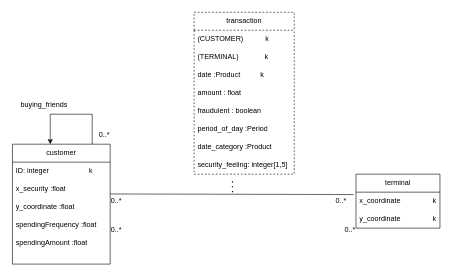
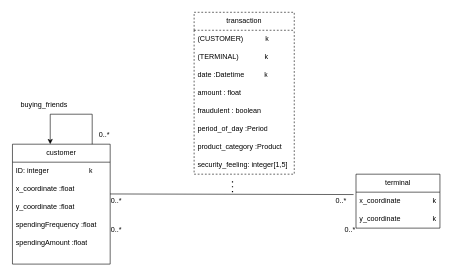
- <mxCell id="19" value="date :Product &amp;nbsp; &amp;nbsp; &amp;nbsp; &amp;nbsp; &amp;nbsp;k" style="text;strokeColor=none;fillColor=none;align=left;verticalAlign=middle;spacingLeft=4;spacingRight=4;overflow=hidden;points=[[0,0.5],[1,0.5]];portConstraint=eastwest;rotatable=0;whiteSpace=wrap;html=1;" vertex="1" parent="16"><mxGeometry y="90" width="167" height="30" as="geometry" /></mxCell>
+ <mxCell id="19" value="date :Datetime &amp;nbsp; &amp;nbsp; &amp;nbsp; &amp;nbsp; &amp;nbsp;k" style="text;strokeColor=none;fillColor=none;align=left;verticalAlign=middle;spacingLeft=4;spacingRight=4;overflow=hidden;points=[[0,0.5],[1,0.5]];portConstraint=eastwest;rotatable=0;whiteSpace=wrap;html=1;" vertex="1" parent="16"><mxGeometry y="90" width="167" height="30" as="geometry" /></mxCell>
- <mxCell id="23" value="date_category :Product" style="text;strokeColor=none;fillColor=none;align=left;verticalAlign=middle;spacingLeft=4;spacingRight=4;overflow=hidden;points=[[0,0.5],[1,0.5]];portConstraint=eastwest;rotatable=0;whiteSpace=wrap;html=1;" vertex="1" parent="16"><mxGeometry y="210" width="167" height="30" as="geometry" /></mxCell>
+ <mxCell id="23" value="product_category :Product" style="text;strokeColor=none;fillColor=none;align=left;verticalAlign=middle;spacingLeft=4;spacingRight=4;overflow=hidden;points=[[0,0.5],[1,0.5]];portConstraint=eastwest;rotatable=0;whiteSpace=wrap;html=1;" vertex="1" parent="16"><mxGeometry y="210" width="167" height="30" as="geometry" /></mxCell>
- <mxCell id="4" value="x_security :float" style="text;strokeColor=none;fillColor=none;align=left;verticalAlign=middle;spacingLeft=4;spacingRight=4;overflow=hidden;points=[[0,0.5],[1,0.5]];portConstraint=eastwest;rotatable=0;whiteSpace=wrap;html=1;" vertex="1" parent="2"><mxGeometry y="60" width="163" height="30" as="geometry" /></mxCell>
+ <mxCell id="4" value="x_coordinate :float" style="text;strokeColor=none;fillColor=none;align=left;verticalAlign=middle;spacingLeft=4;spacingRight=4;overflow=hidden;points=[[0,0.5],[1,0.5]];portConstraint=eastwest;rotatable=0;whiteSpace=wrap;html=1;" vertex="1" parent="2"><mxGeometry y="60" width="163" height="30" as="geometry" /></mxCell>
